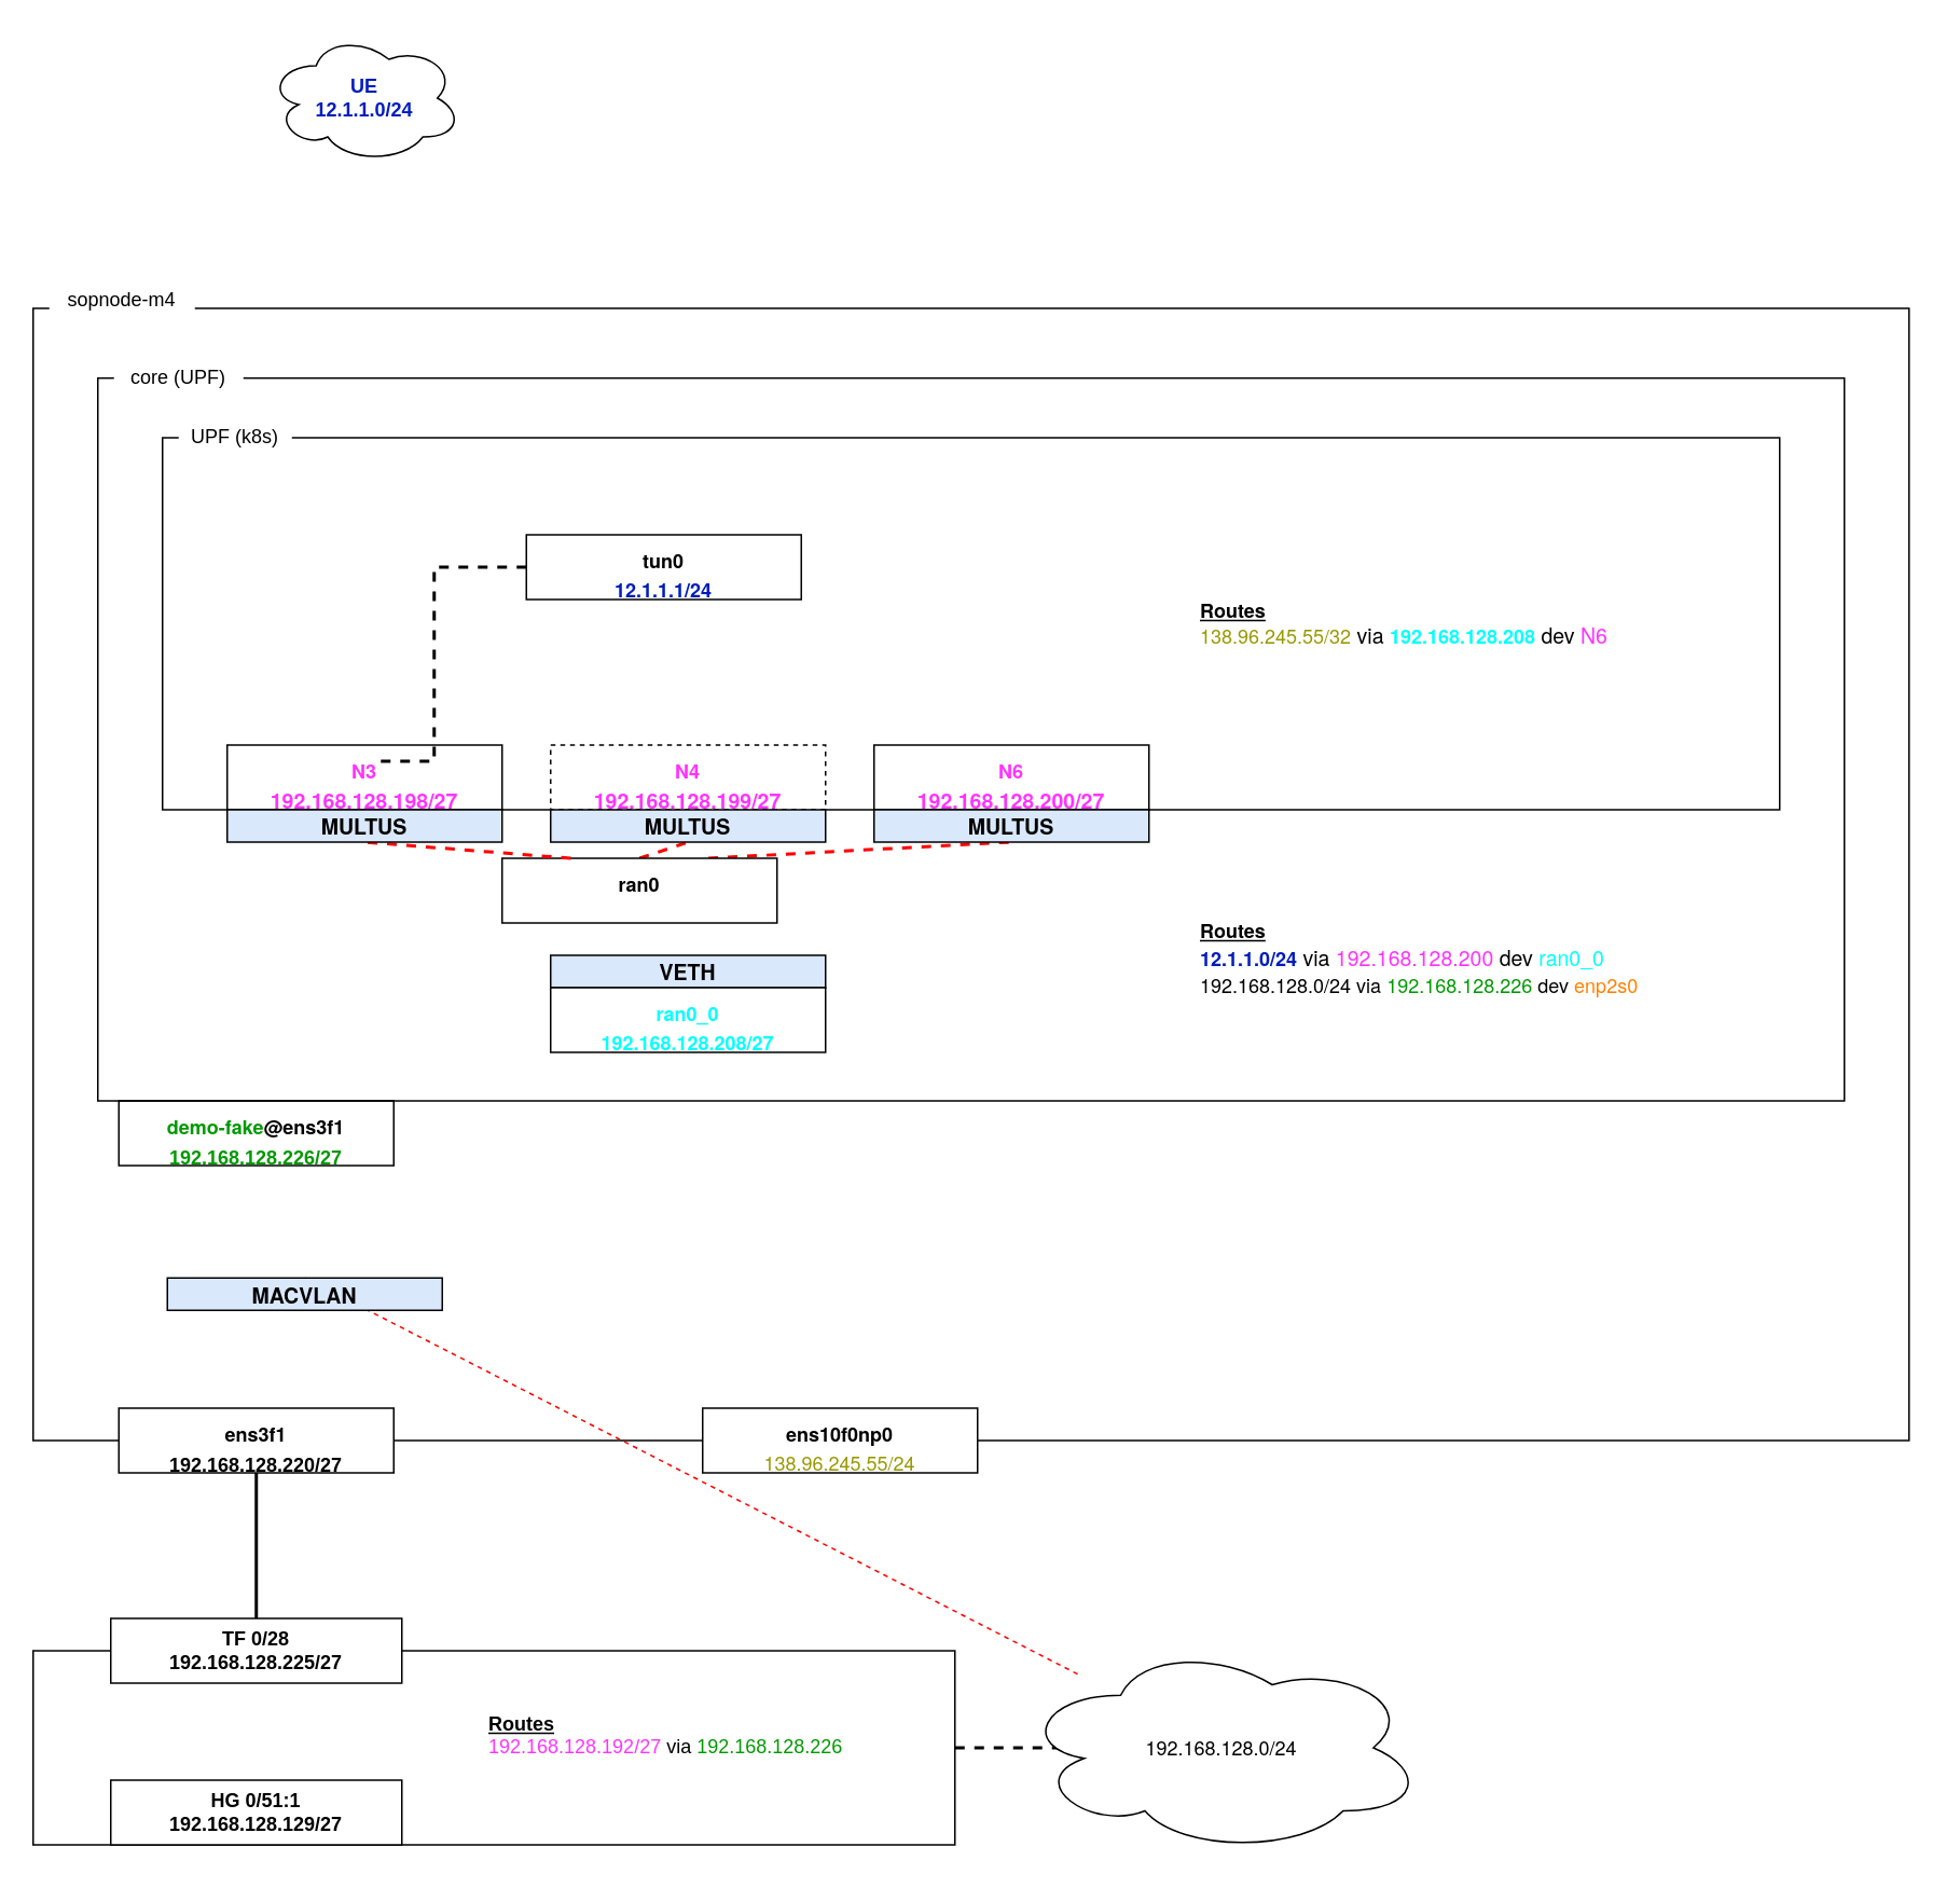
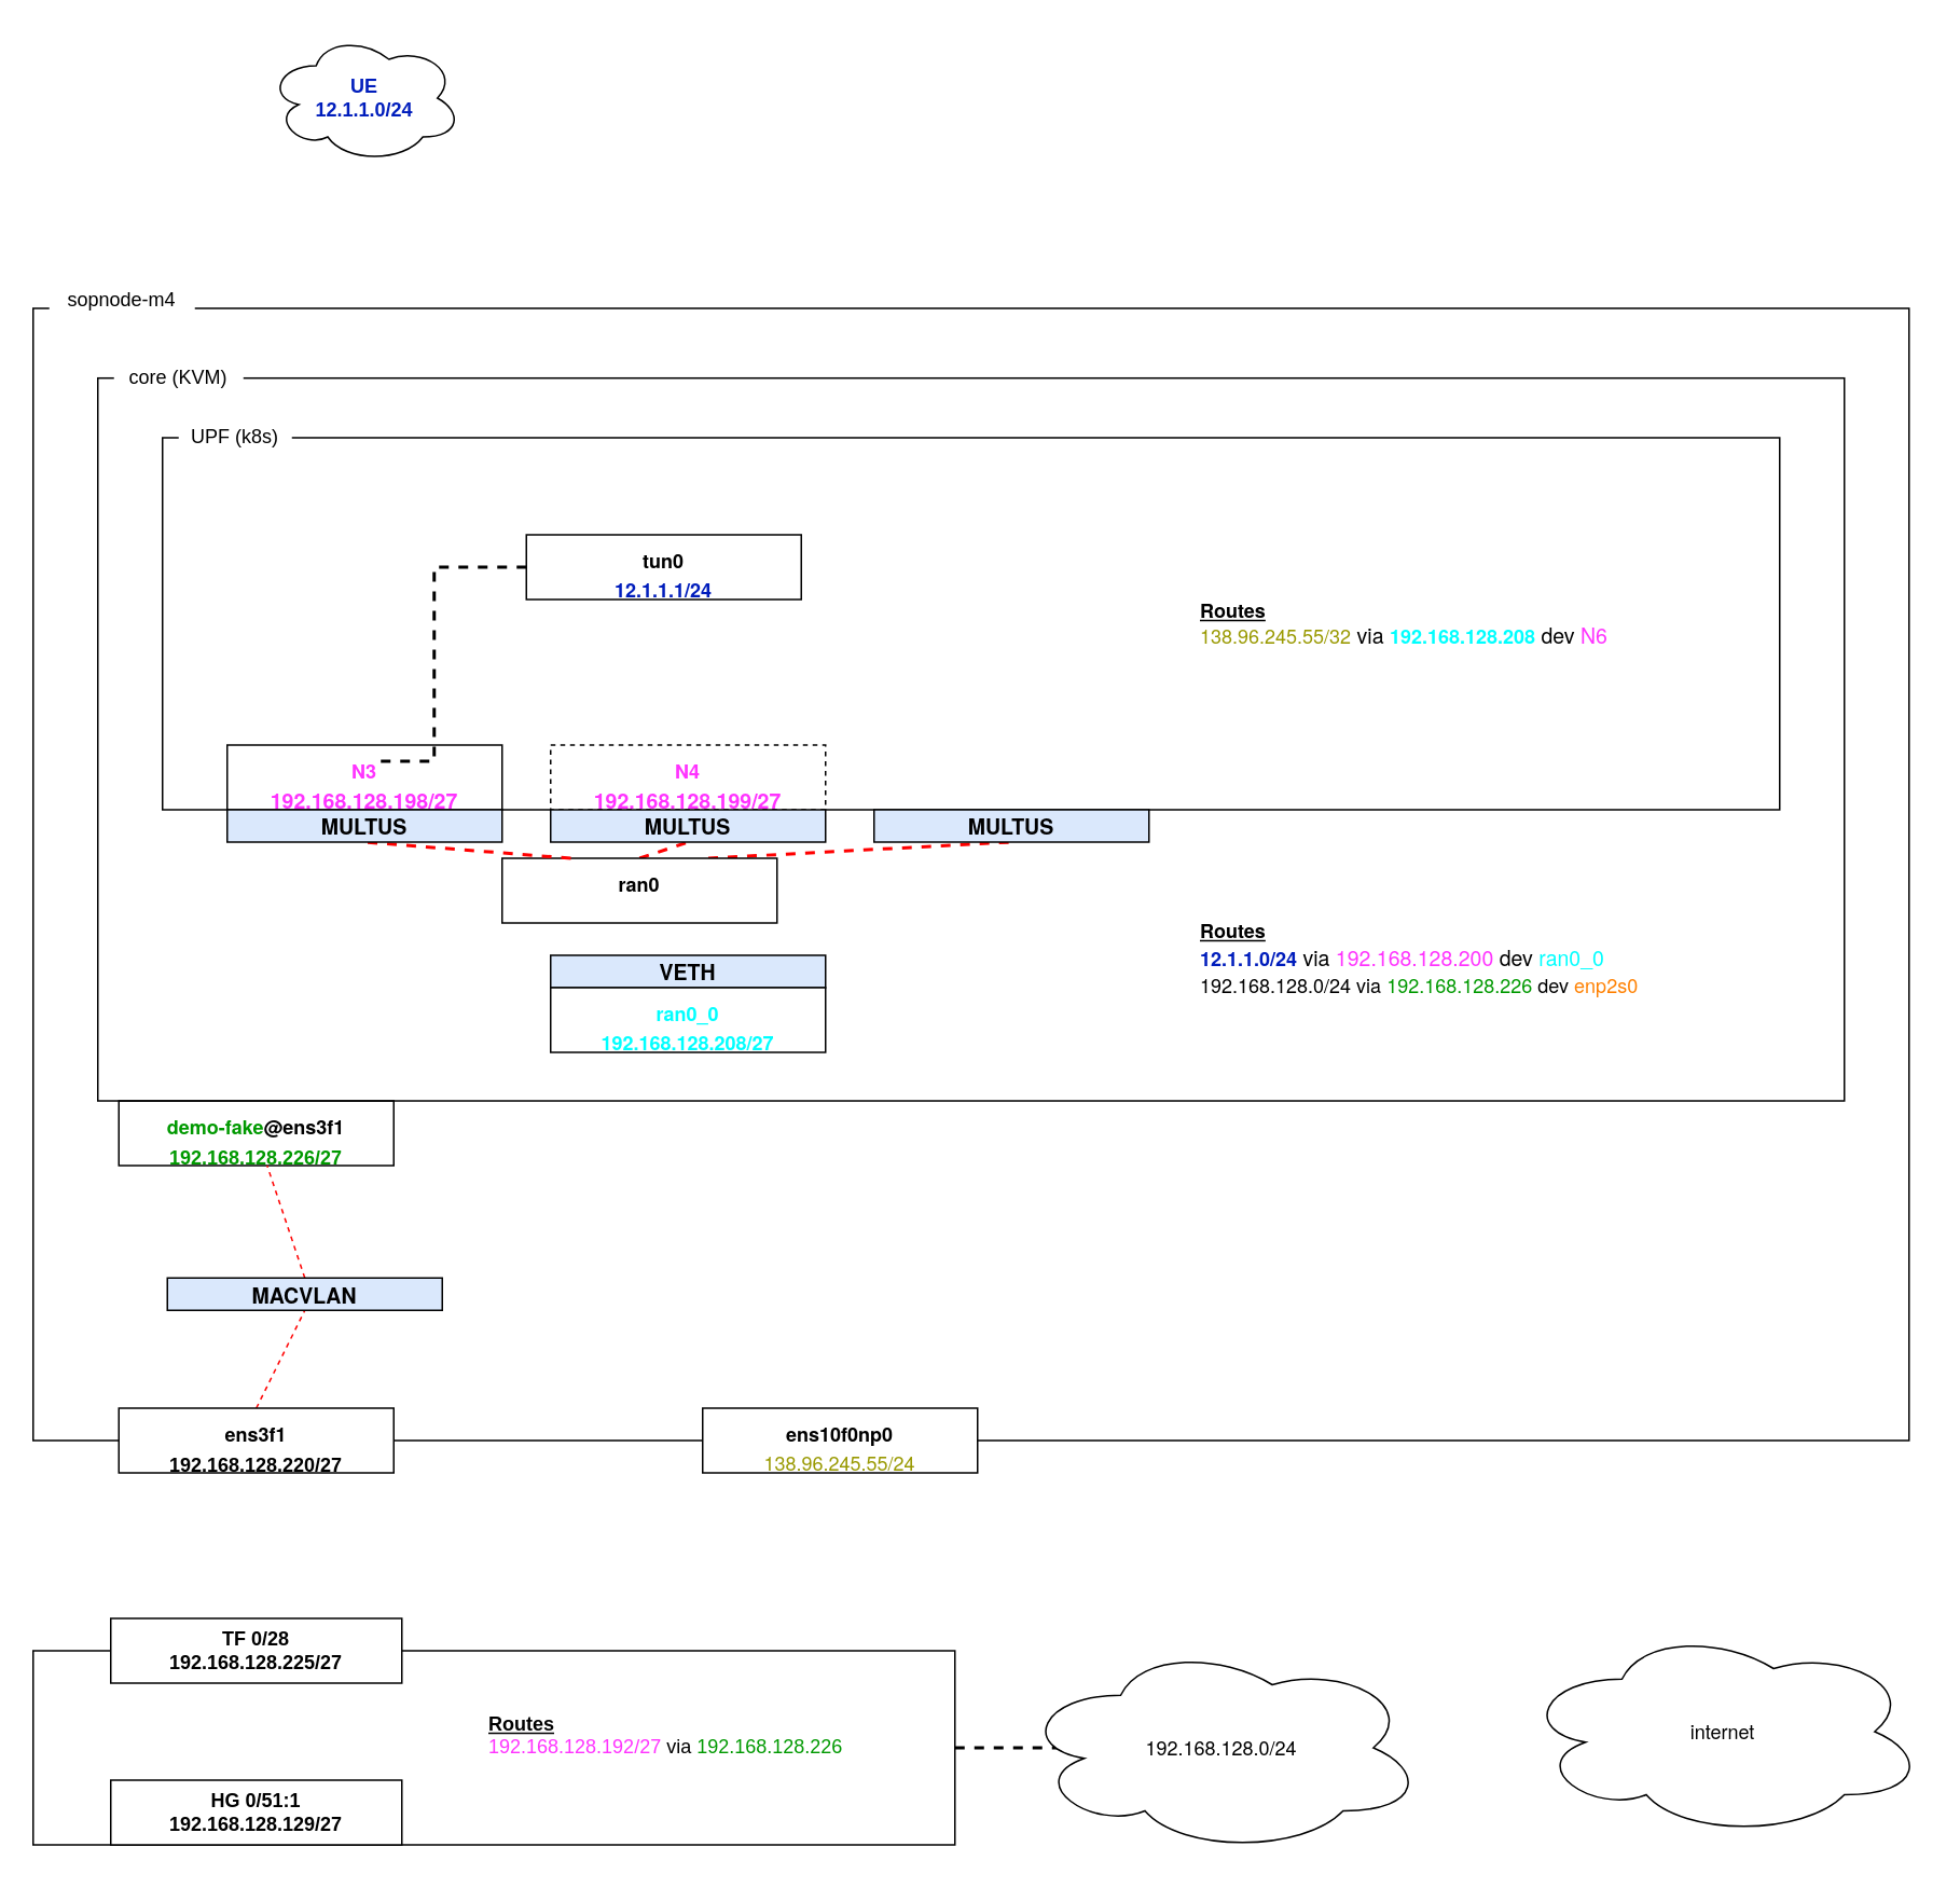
- <mxCell id="11" value="core (UPF)" style="text;html=1;align=center;verticalAlign=middle;whiteSpace=wrap;rounded=0;fillColor=default;" vertex="1" parent="1"><mxGeometry x="70" y="220" width="80" height="26.25" as="geometry" /></mxCell>
+ <mxCell id="11" value="core (KVM)" style="text;html=1;align=center;verticalAlign=middle;whiteSpace=wrap;rounded=0;fillColor=default;" vertex="1" parent="1"><mxGeometry x="70" y="220" width="80" height="26.25" as="geometry" /></mxCell>
- <mxCell id="23" value="&lt;p style=&quot;margin: 0px; font-variant-numeric: normal; font-variant-east-asian: normal; font-variant-alternates: normal; font-kerning: auto; font-optical-sizing: auto; font-feature-settings: normal; font-variation-settings: normal; font-stretch: normal; line-height: normal; font-family: &amp;quot;Helvetica Neue&amp;quot;;&quot; class=&quot;p1&quot;&gt;&lt;b&gt;N6&lt;/b&gt;&lt;/p&gt;&lt;p style=&quot;margin: 0px; font-variant-numeric: normal; font-variant-east-asian: normal; font-variant-alternates: normal; font-kerning: auto; font-optical-sizing: auto; font-feature-settings: normal; font-variation-settings: normal; font-stretch: normal; font-size: 13px; line-height: normal; font-family: &amp;quot;Helvetica Neue&amp;quot;; text-align: start;&quot; class=&quot;p1&quot;&gt;&lt;b&gt;&lt;font&gt;192.168.128.200/27&lt;/font&gt;&lt;/b&gt;&lt;/p&gt;" style="rounded=0;whiteSpace=wrap;html=1;fillColor=default;verticalAlign=top;align=center;fontColor=#FF33FF;" vertex="1" parent="1"><mxGeometry x="540" y="460" width="170" height="40" as="geometry" /></mxCell>
+ <mxCell id="5" style="edgeStyle=none;html=1;exitX=0.5;exitY=0;exitDx=0;exitDy=0;entryX=0.5;entryY=1;entryDx=0;entryDy=0;dashed=1;strokeColor=#FF0000;endArrow=none;endFill=0;" edge="1" parent="1" source="6" target="9"><mxGeometry relative="1" as="geometry" /></mxCell>
- <mxCell id="8" style="edgeStyle=none;html=1;exitX=0.5;exitY=0;exitDx=0;exitDy=0;dashed=1;strokeColor=#FF0000;endArrow=none;endFill=0;" edge="1" parent="1" source="9" target="38"><mxGeometry relative="1" as="geometry" /></mxCell>
+ <mxCell id="8" style="edgeStyle=none;html=1;exitX=0.5;exitY=0;exitDx=0;exitDy=0;dashed=1;strokeColor=#FF0000;endArrow=none;endFill=0;" edge="1" parent="1" source="9" target="7"><mxGeometry relative="1" as="geometry" /></mxCell>
- <mxCell id="34" style="edgeStyle=none;rounded=0;html=1;exitX=0.5;exitY=0;exitDx=0;exitDy=0;entryX=0.5;entryY=1;entryDx=0;entryDy=0;strokeColor=#000000;strokeWidth=2;fontSize=12;fontColor=#009900;endArrow=none;endFill=0;" edge="1" parent="1" source="35" target="6"><mxGeometry relative="1" as="geometry" /></mxCell>
+ <mxCell id="27" value="&lt;div style=&quot;text-align: left;&quot;&gt;&lt;span style=&quot;background-color: initial;&quot;&gt;&lt;font face=&quot;Helvetica Neue&quot;&gt;internet&lt;/font&gt;&lt;/span&gt;&lt;/div&gt;" style="ellipse;shape=cloud;whiteSpace=wrap;html=1;strokeColor=#000000;fontSize=12;fontColor=#000000;fillColor=default;" vertex="1" parent="1"><mxGeometry x="940" y="1005" width="250" height="130" as="geometry" /></mxCell>
